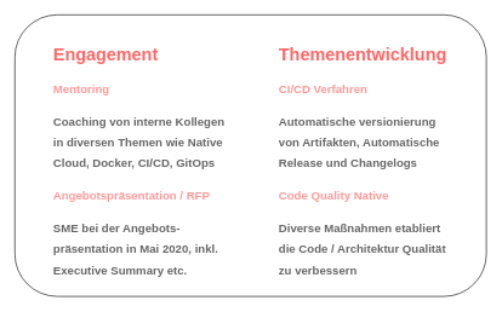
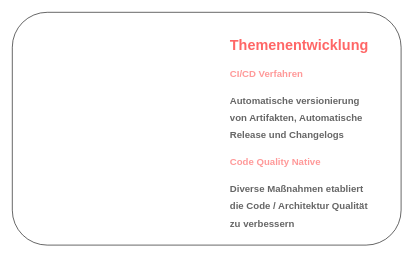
- <mxCell id="6" value="&lt;h1&gt;&lt;span&gt;&lt;font color=&quot;#ff6666&quot;&gt;Engagement&lt;/font&gt;&lt;/span&gt;&lt;/h1&gt;&lt;h1&gt;&lt;font color=&quot;#ff9999&quot;&gt;&lt;span style=&quot;font-size: 16px&quot;&gt;Mentoring&lt;/span&gt;&lt;/font&gt;&lt;/h1&gt;&lt;h1&gt;&lt;font color=&quot;#666666&quot;&gt;&lt;span style=&quot;font-size: 16px&quot;&gt;Coaching von interne Kollegen in diversen Themen wie Native Cloud, Docker, CI/CD, GitOps&lt;/span&gt;&lt;/font&gt;&lt;/h1&gt;&lt;h1&gt;&lt;font color=&quot;#ff9999&quot;&gt;&lt;span style=&quot;font-size: 16px&quot;&gt;Angebotspräsentation / RFP&lt;/span&gt;&lt;/font&gt;&lt;/h1&gt;&lt;div&gt;&lt;h1&gt;&lt;span style=&quot;font-size: 16px&quot;&gt;&lt;font color=&quot;#666666&quot;&gt;SME bei der Angebots-präsentation in Mai 2020, inkl. Executive Summary etc.&lt;/font&gt;&lt;/span&gt;&lt;/h1&gt;&lt;/div&gt;" style="text;html=1;strokeColor=none;fillColor=none;spacing=5;spacingTop=-20;whiteSpace=wrap;overflow=hidden;rounded=0;" vertex="1" parent="4"><mxGeometry width="250" height="340" as="geometry" /></mxCell>
